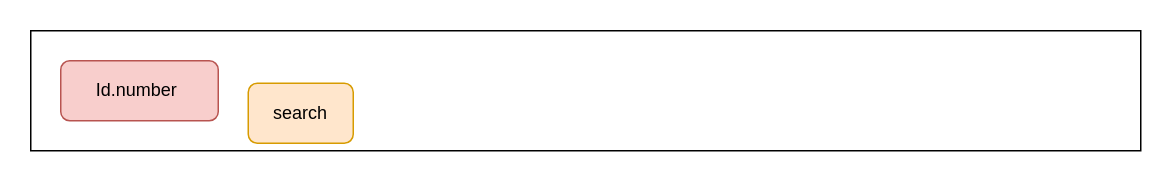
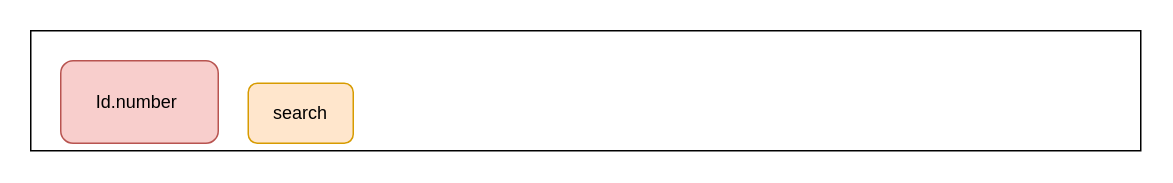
- <mxCell id="4" value="Id.number&amp;nbsp;" style="rounded=1;whiteSpace=wrap;html=1;fillColor=#f8cecc;strokeColor=#b85450;" vertex="1" parent="1"><mxGeometry x="40" y="40" width="105" height="40" as="geometry" /></mxCell>
+ <mxCell id="4" value="Id.number&amp;nbsp;" style="rounded=1;whiteSpace=wrap;html=1;fillColor=#f8cecc;strokeColor=#b85450;" vertex="1" parent="1"><mxGeometry x="40" y="40" width="105" height="55" as="geometry" /></mxCell>
